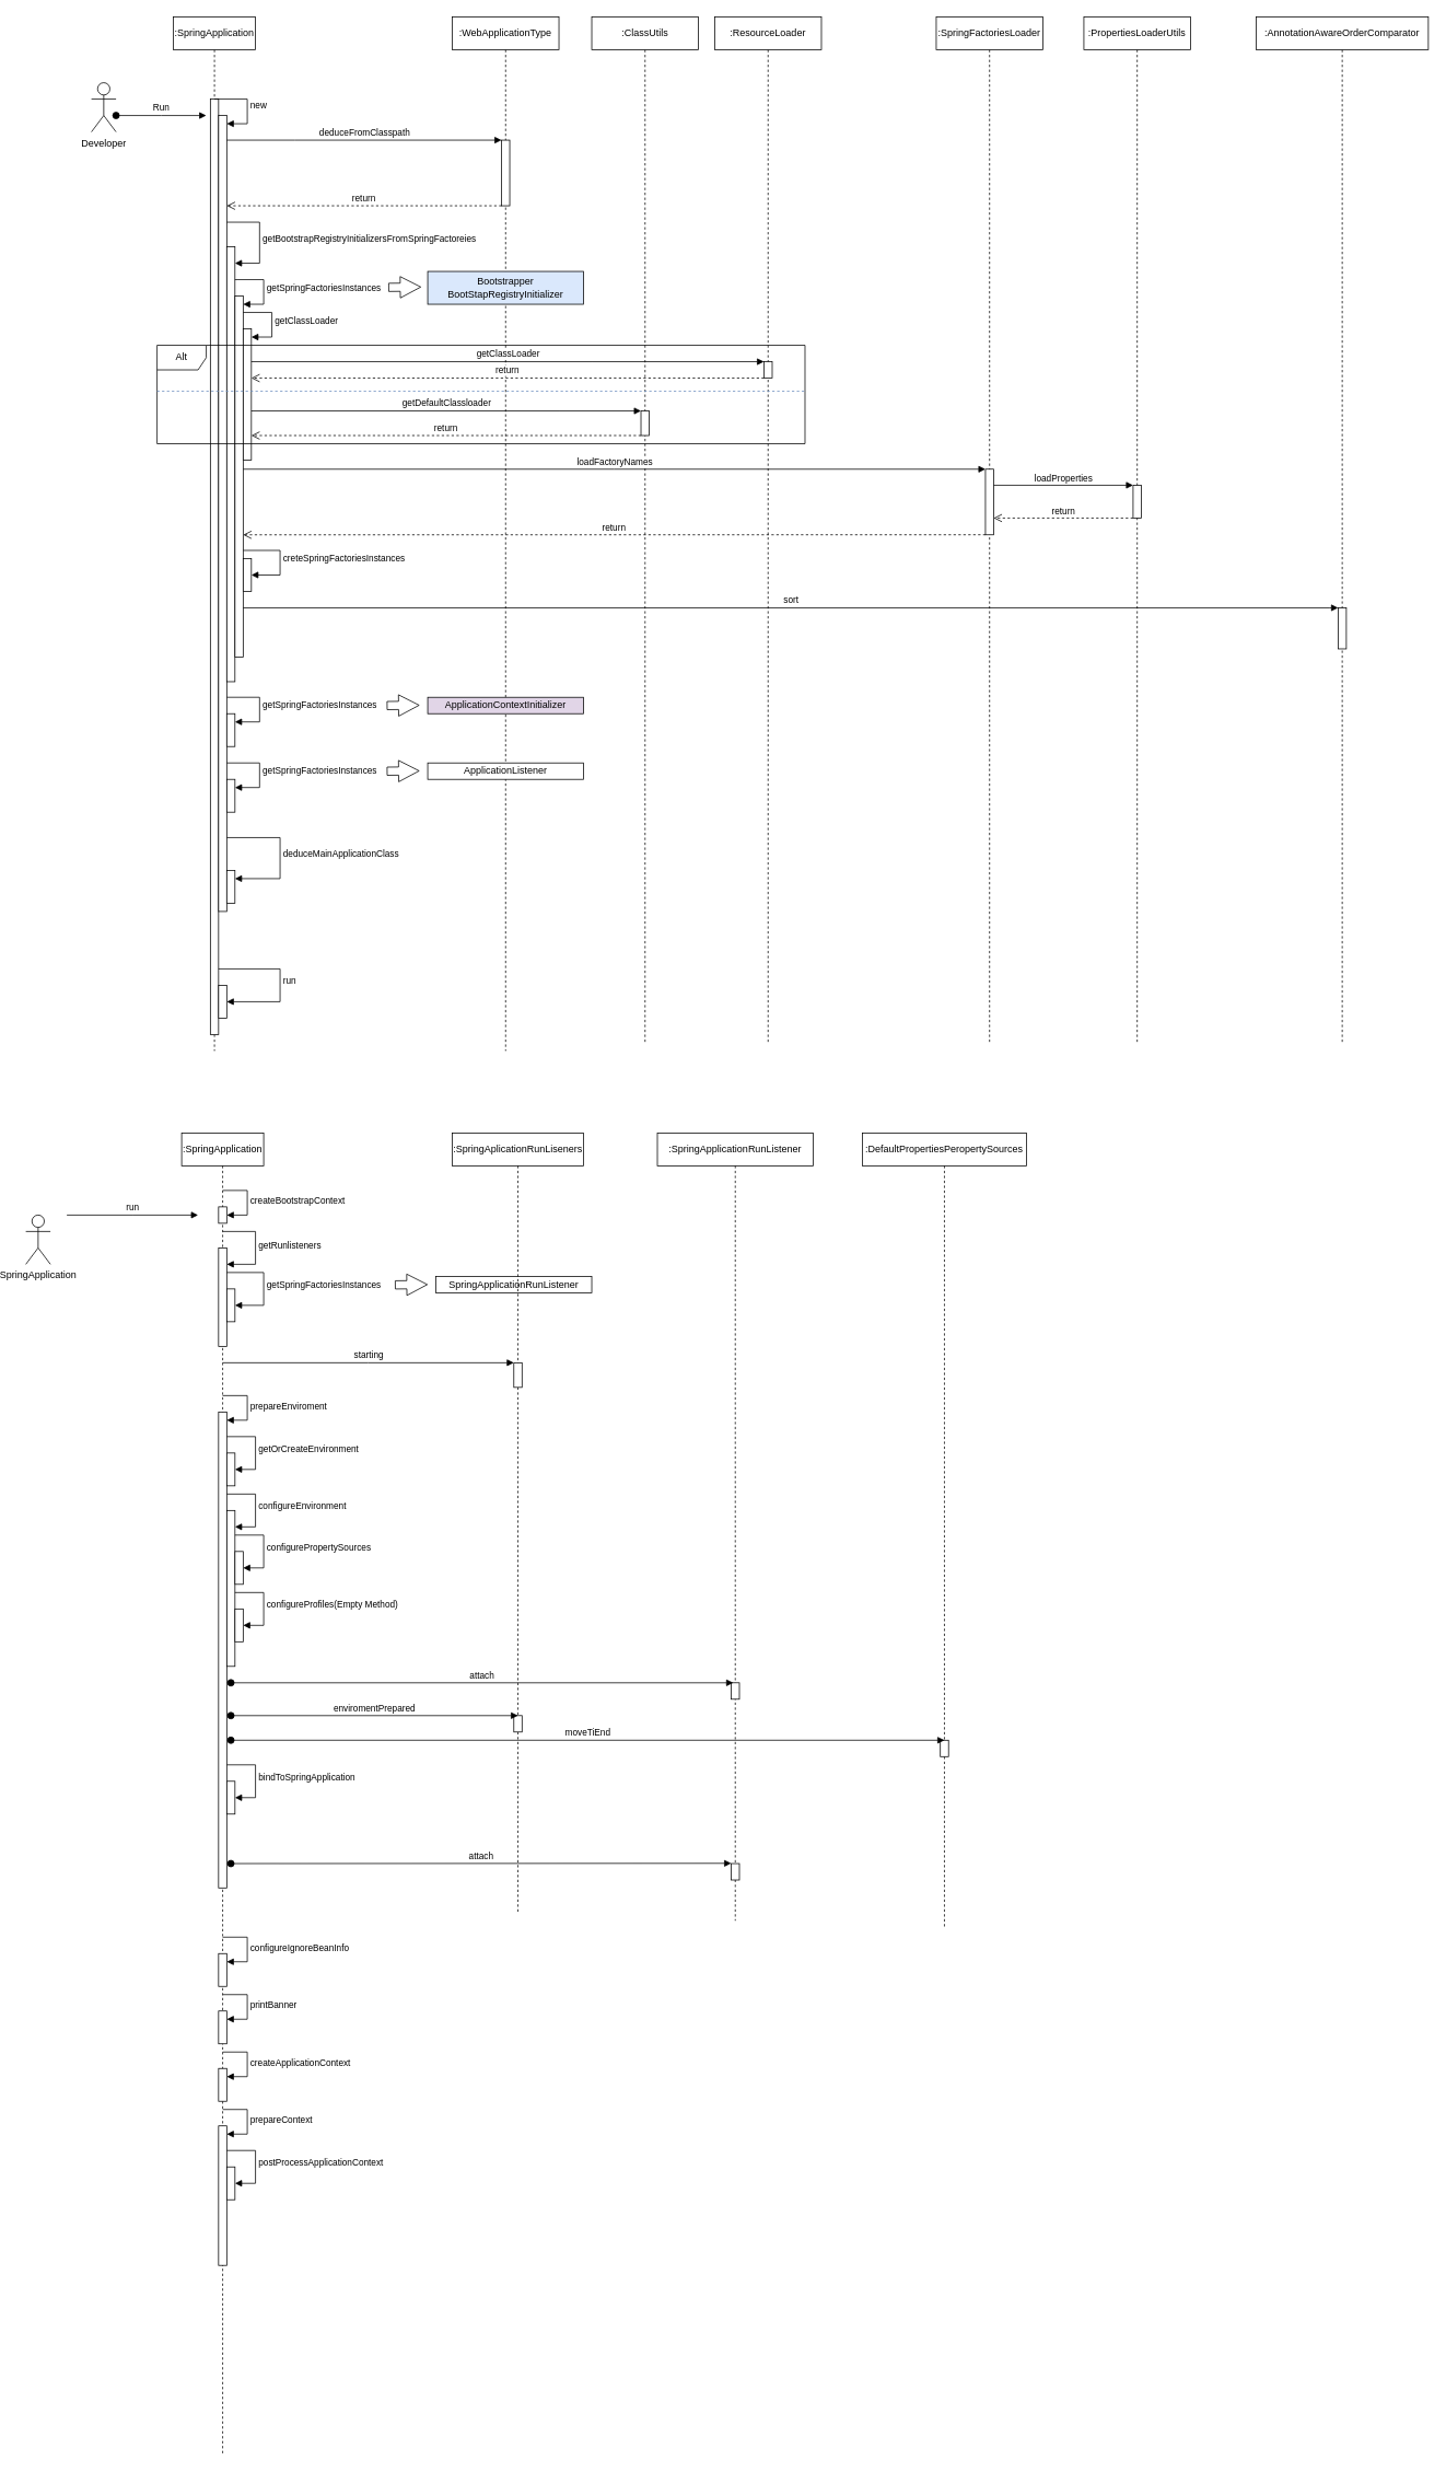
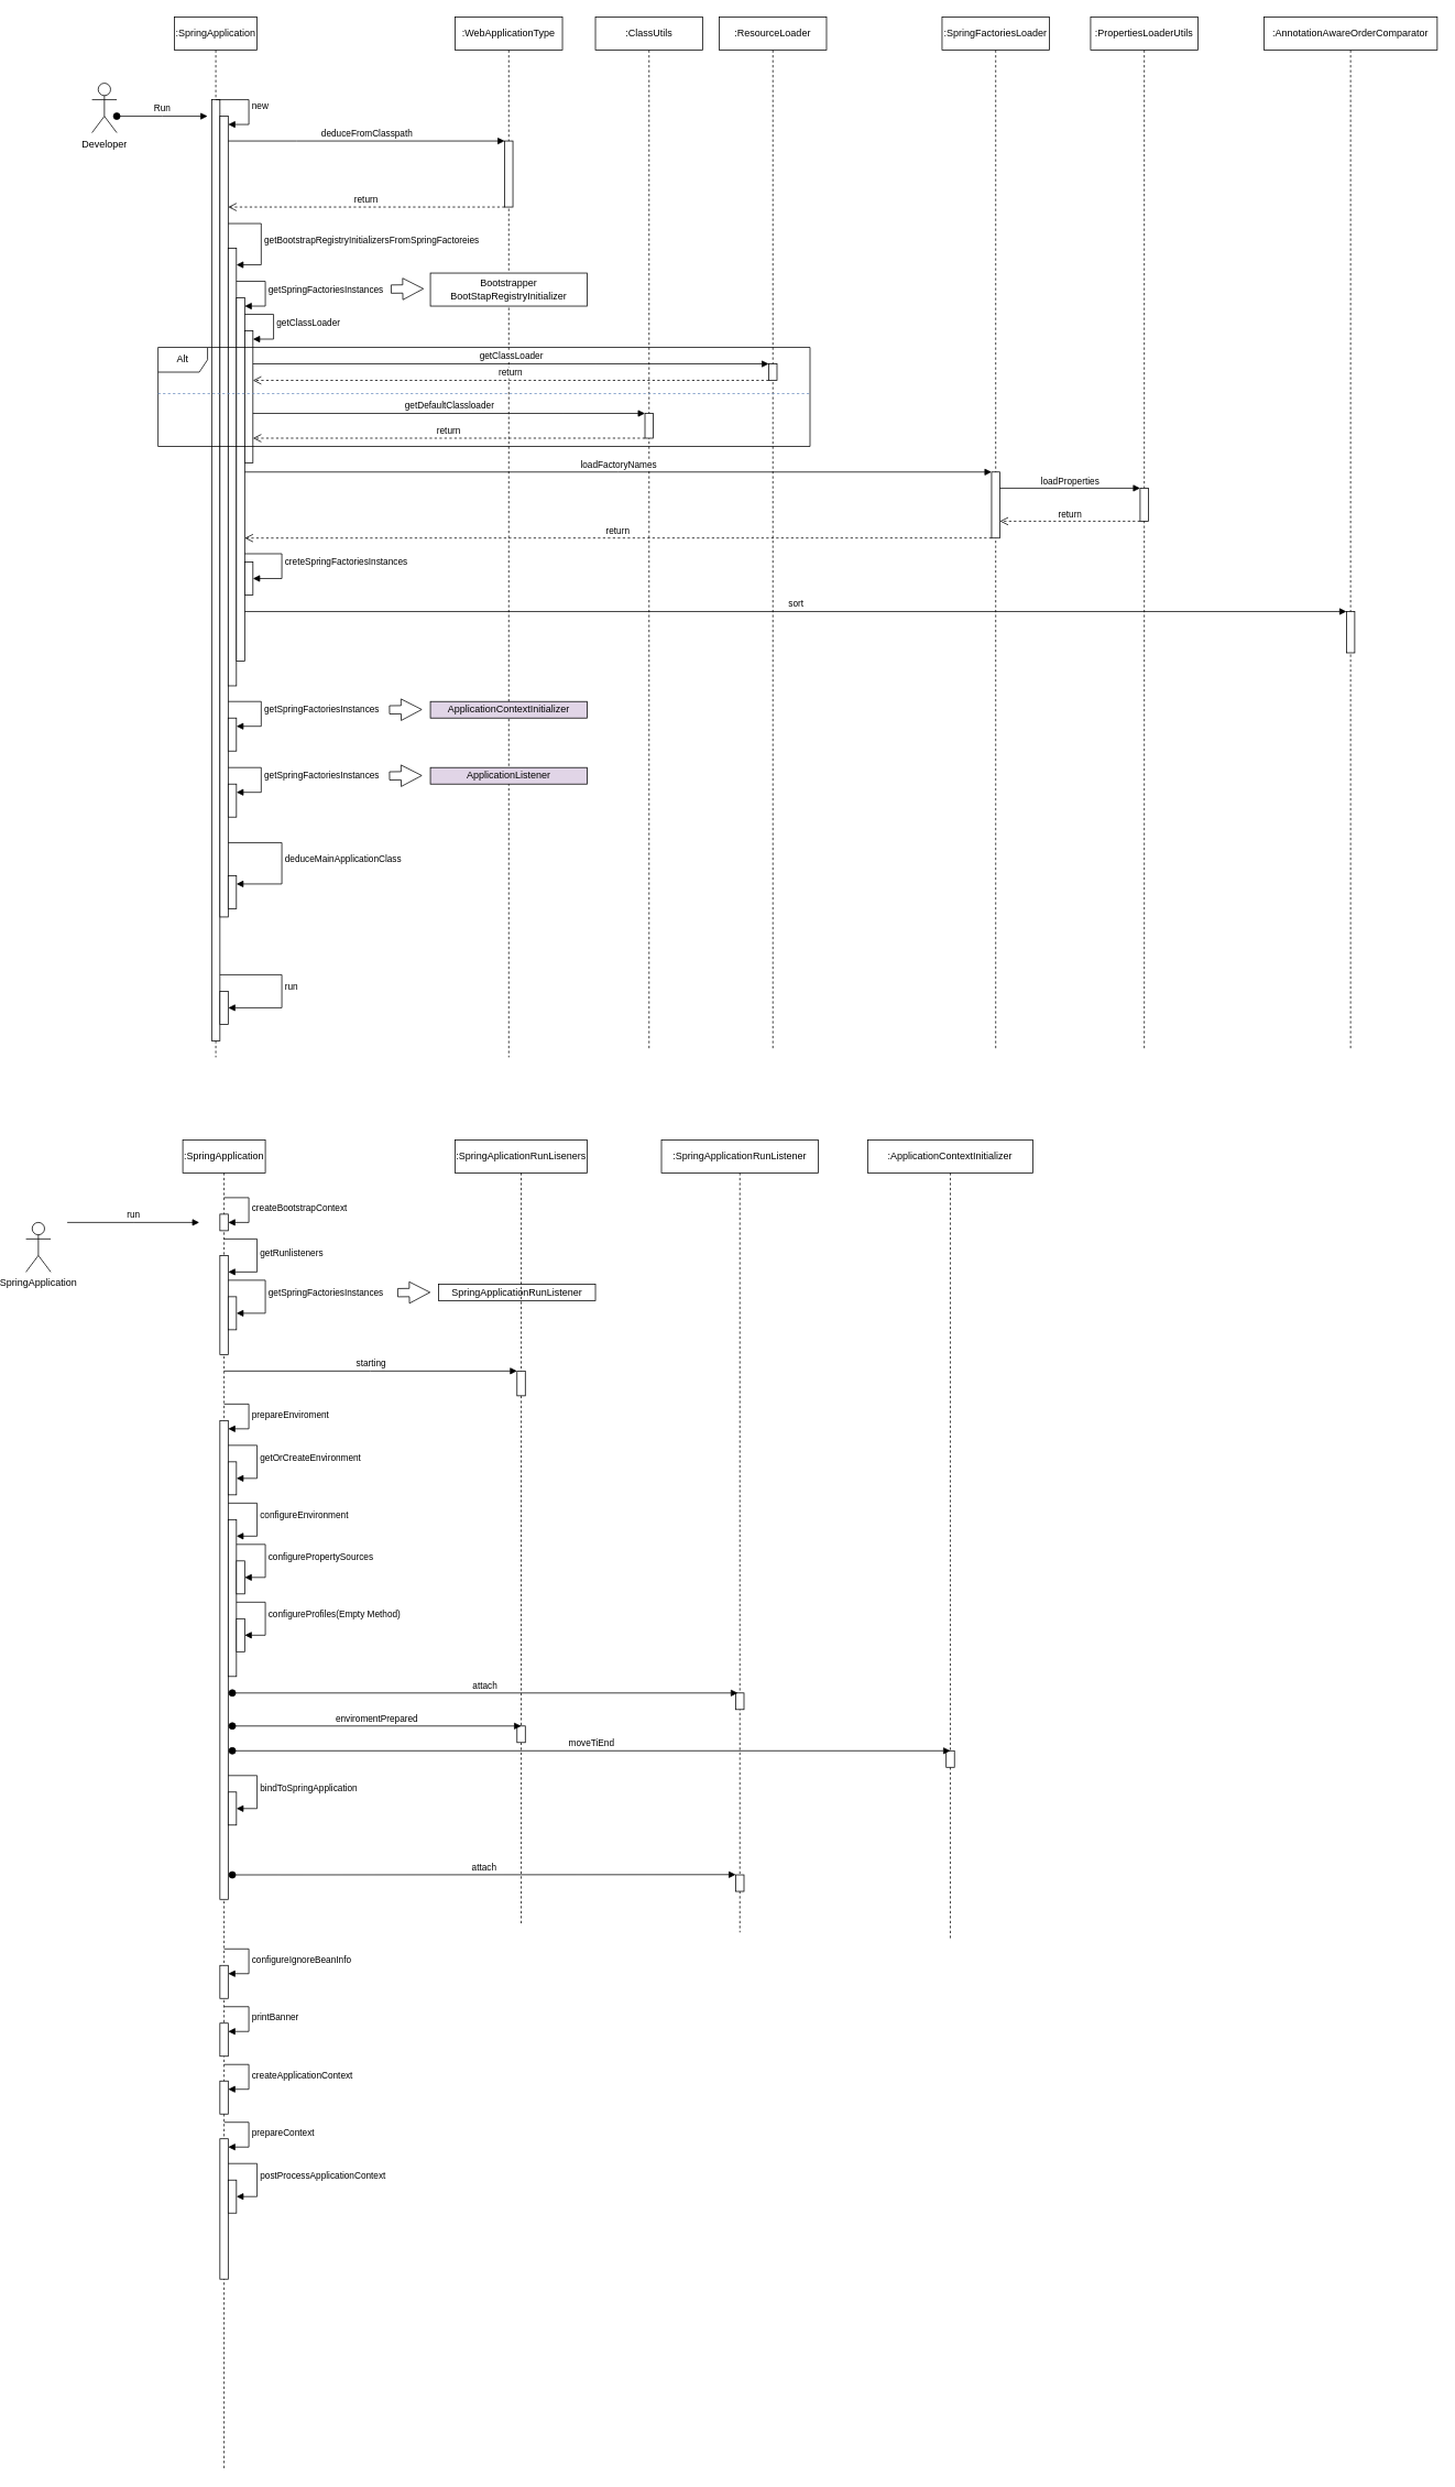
- <mxCell id="47" value="Bootstrapper&lt;br&gt;BootStapRegistryInitializer&lt;br&gt;" style="rounded=0;whiteSpace=wrap;html=1;fillColor=#dae8fc;" parent="1" vertex="1"><mxGeometry x="510" y="330" width="190" height="40" as="geometry" /></mxCell>
+ <mxCell id="47" value="Bootstrapper&lt;br&gt;BootStapRegistryInitializer&lt;br&gt;" style="rounded=0;whiteSpace=wrap;html=1;" parent="1" vertex="1"><mxGeometry x="510" y="330" width="190" height="40" as="geometry" /></mxCell>
- <mxCell id="50" value="ApplicationListener" style="rounded=0;whiteSpace=wrap;html=1;" parent="1" vertex="1"><mxGeometry x="510" y="929" width="190" height="20" as="geometry" /></mxCell>
+ <mxCell id="50" value="ApplicationListener" style="rounded=0;whiteSpace=wrap;html=1;fillColor=#e1d5e7;" parent="1" vertex="1"><mxGeometry x="510" y="929" width="190" height="20" as="geometry" /></mxCell>
- <mxCell id="98" value=":DefaultPropertiesPeropertySources" style="shape=umlLifeline;perimeter=lifelinePerimeter;whiteSpace=wrap;html=1;container=1;dropTarget=0;collapsible=0;recursiveResize=0;outlineConnect=0;portConstraint=eastwest;newEdgeStyle={&quot;edgeStyle&quot;:&quot;elbowEdgeStyle&quot;,&quot;elbow&quot;:&quot;vertical&quot;,&quot;curved&quot;:0,&quot;rounded&quot;:0};" vertex="1" parent="1"><mxGeometry x="1040" y="1380" width="200" height="970" as="geometry" /></mxCell>
+ <mxCell id="98" value=":ApplicationContextInitializer" style="shape=umlLifeline;perimeter=lifelinePerimeter;whiteSpace=wrap;html=1;container=1;dropTarget=0;collapsible=0;recursiveResize=0;outlineConnect=0;portConstraint=eastwest;newEdgeStyle={&quot;edgeStyle&quot;:&quot;elbowEdgeStyle&quot;,&quot;elbow&quot;:&quot;vertical&quot;,&quot;curved&quot;:0,&quot;rounded&quot;:0};" vertex="1" parent="1"><mxGeometry x="1040" y="1380" width="200" height="970" as="geometry" /></mxCell>
